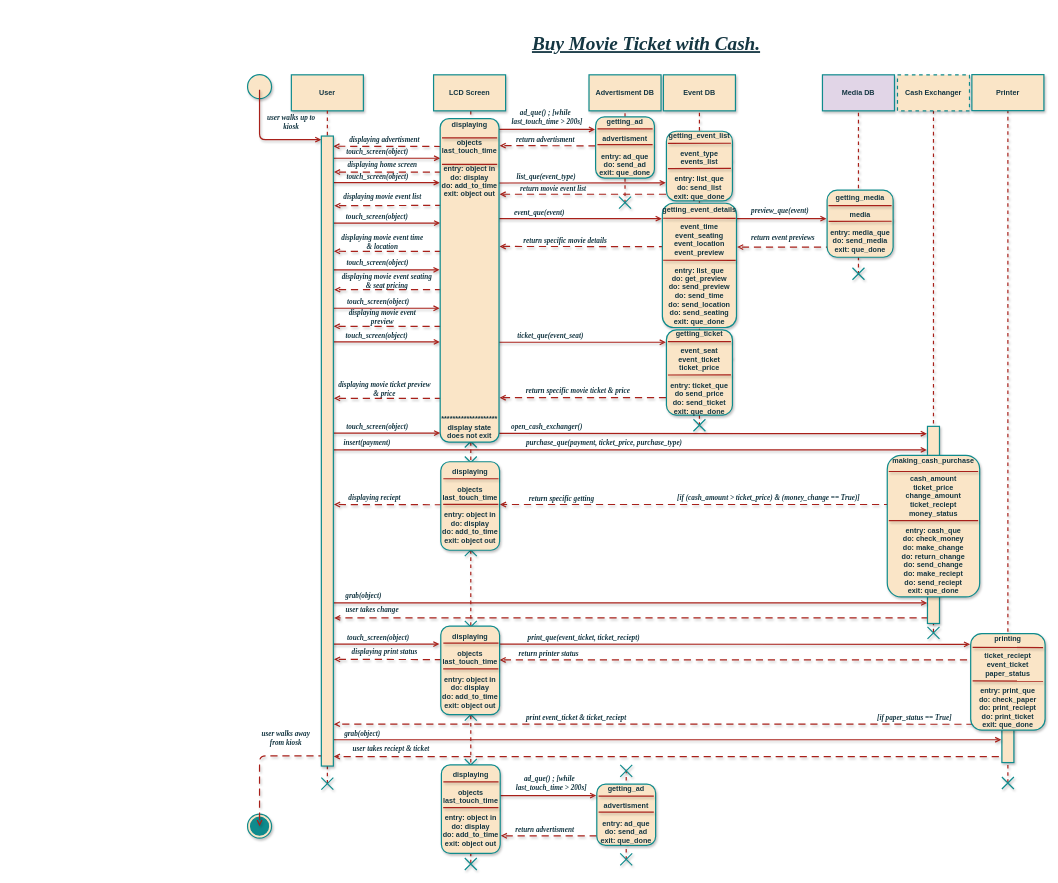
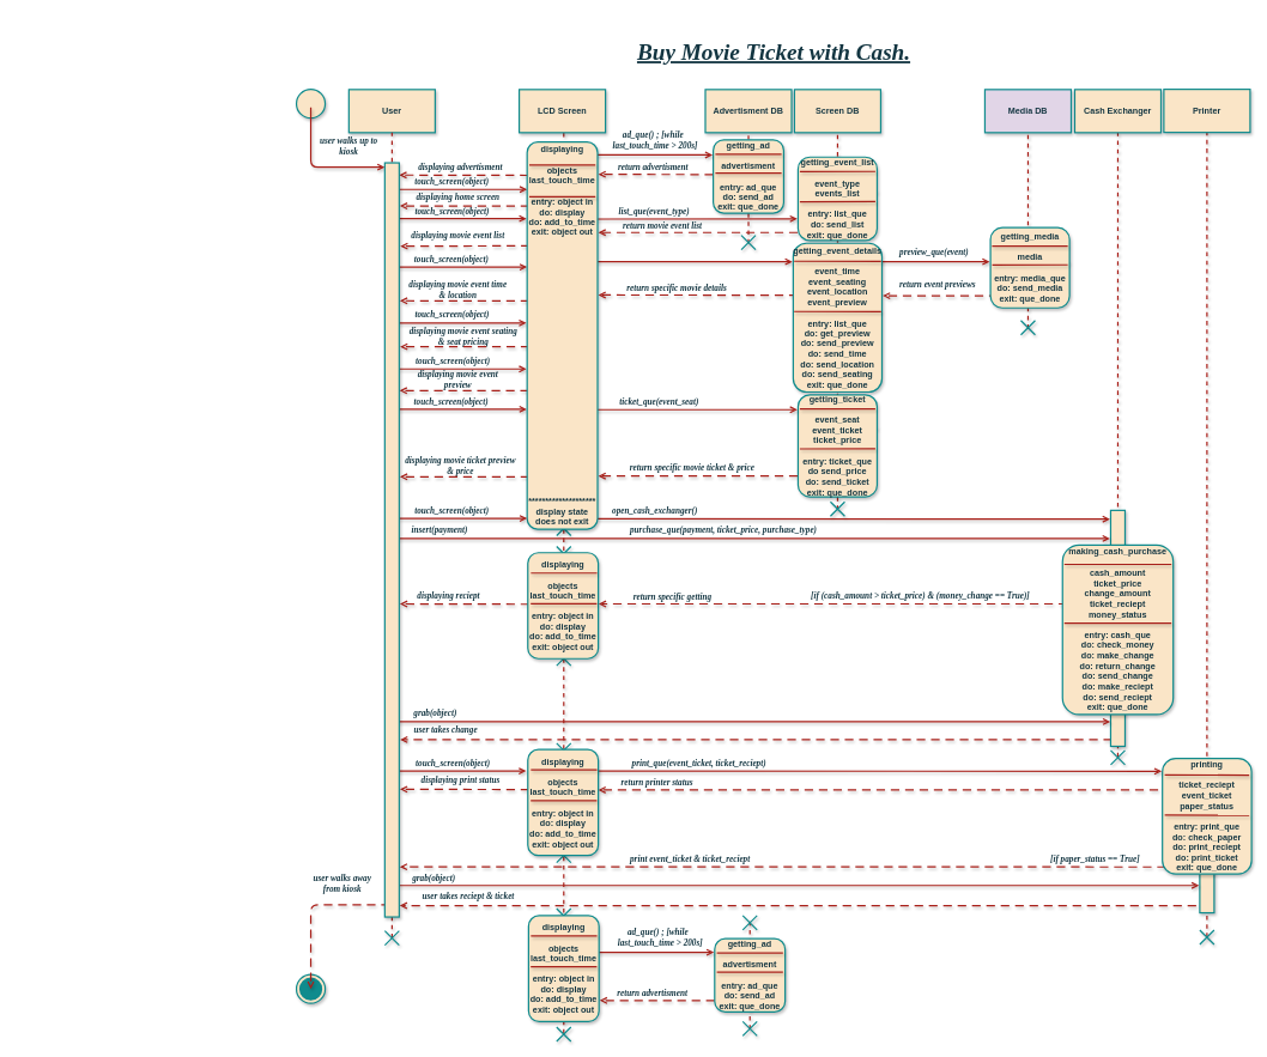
- <mxCell id="22" value="Event DB" style="whiteSpace=wrap;html=1;fillColor=#FAE5C7;strokeColor=#0F8B8D;fontColor=#143642;shadow=1;fontStyle=1;strokeWidth=2;" parent="1" vertex="1"><mxGeometry x="1105" y="124" width="120" height="60" as="geometry" /></mxCell>
+ <mxCell id="22" value="Screen DB" style="whiteSpace=wrap;html=1;fillColor=#FAE5C7;strokeColor=#0F8B8D;fontColor=#143642;shadow=1;fontStyle=1;strokeWidth=2;" parent="1" vertex="1"><mxGeometry x="1105" y="124" width="120" height="60" as="geometry" /></mxCell>
- <mxCell id="24" value="Cash Exchanger" style="whiteSpace=wrap;html=1;fillColor=#FAE5C7;strokeColor=#0F8B8D;fontColor=#143642;shadow=1;fontStyle=1;strokeWidth=2;dashed=1;" parent="1" vertex="1"><mxGeometry x="1495" y="124" width="120" height="60" as="geometry" /></mxCell>
+ <mxCell id="24" value="Cash Exchanger" style="whiteSpace=wrap;html=1;fillColor=#FAE5C7;strokeColor=#0F8B8D;fontColor=#143642;shadow=1;fontStyle=1;strokeWidth=2;" parent="1" vertex="1"><mxGeometry x="1495" y="124" width="120" height="60" as="geometry" /></mxCell>
- <mxCell id="56" value="&lt;table class=&quot;MsoTableGrid&quot; border=&quot;0&quot; cellspacing=&quot;0&quot; cellpadding=&quot;0&quot; style=&quot;border-collapse: collapse ; border: none&quot;&gt; &lt;tbody&gt;&lt;tr style=&quot;height: 7.15pt&quot;&gt;  &lt;td width=&quot;486&quot; valign=&quot;top&quot; style=&quot;width: 364.8pt ; padding: 0in 5.4pt 0in 5.4pt ; height: 7.15pt&quot;&gt;&lt;p class=&quot;Default&quot;&gt;&lt;font face=&quot;consolas&quot;&gt;&lt;i&gt;event_que(event)&lt;/i&gt;&lt;/font&gt;&lt;/p&gt;  &lt;/td&gt; &lt;/tr&gt;&lt;/tbody&gt;&lt;/table&gt;" style="text;html=1;strokeColor=none;fillColor=none;align=center;verticalAlign=middle;whiteSpace=wrap;rounded=0;sketch=0;fontColor=#143642;shadow=1;fontStyle=1;strokeWidth=2;" parent="1" vertex="1"><mxGeometry x="832" y="343.66" width="133" height="20" as="geometry" /></mxCell>
